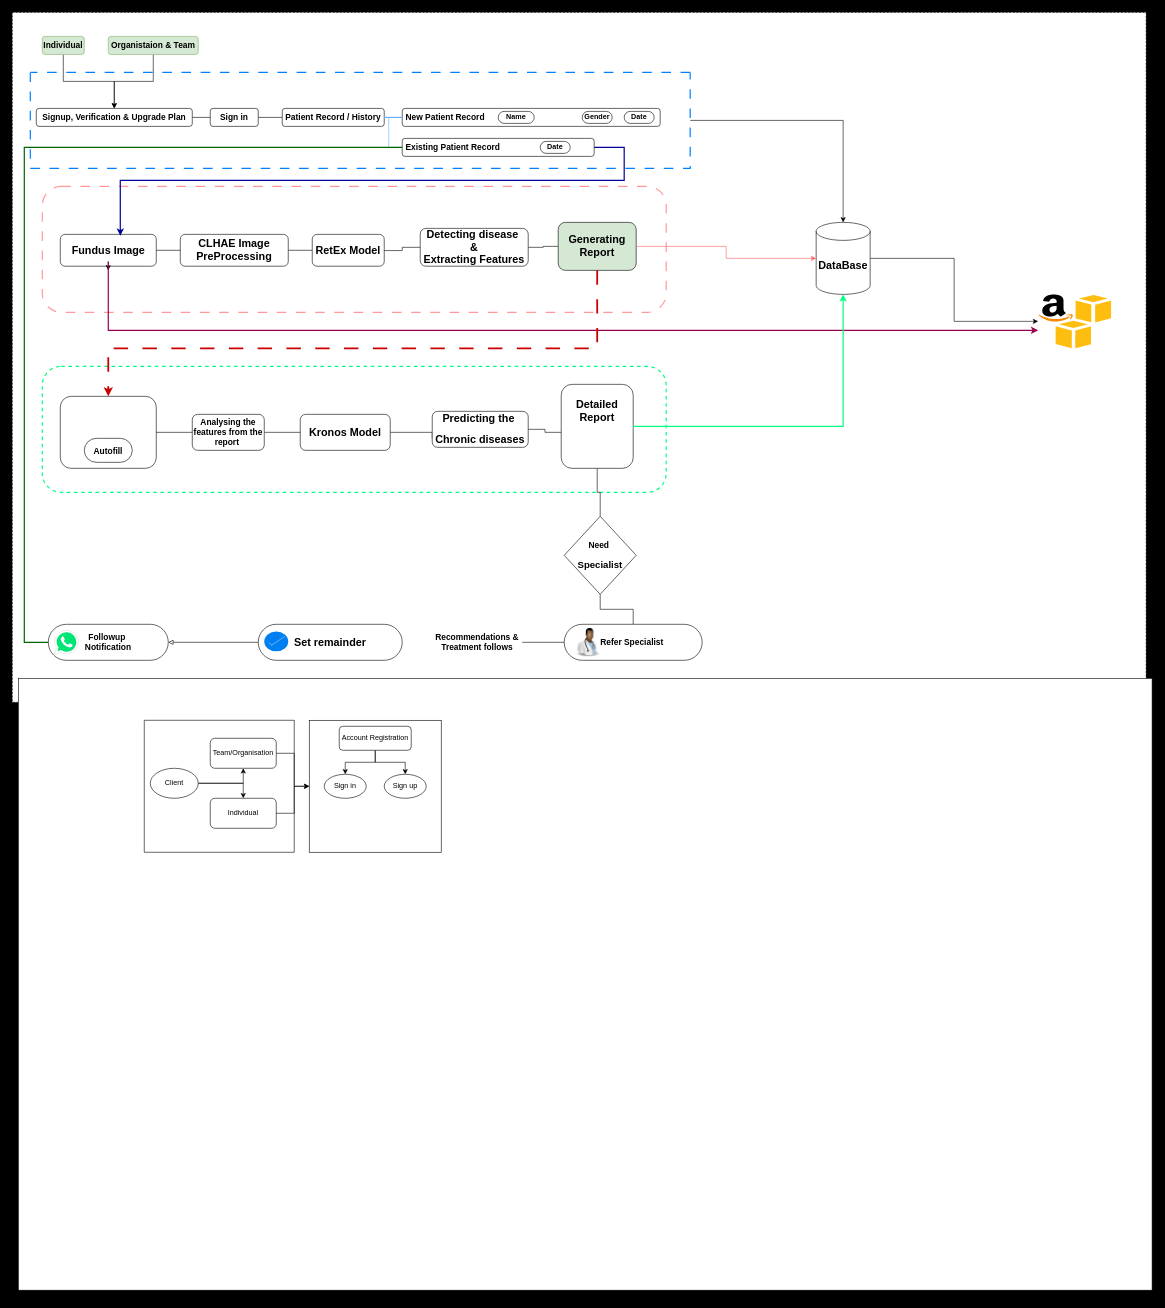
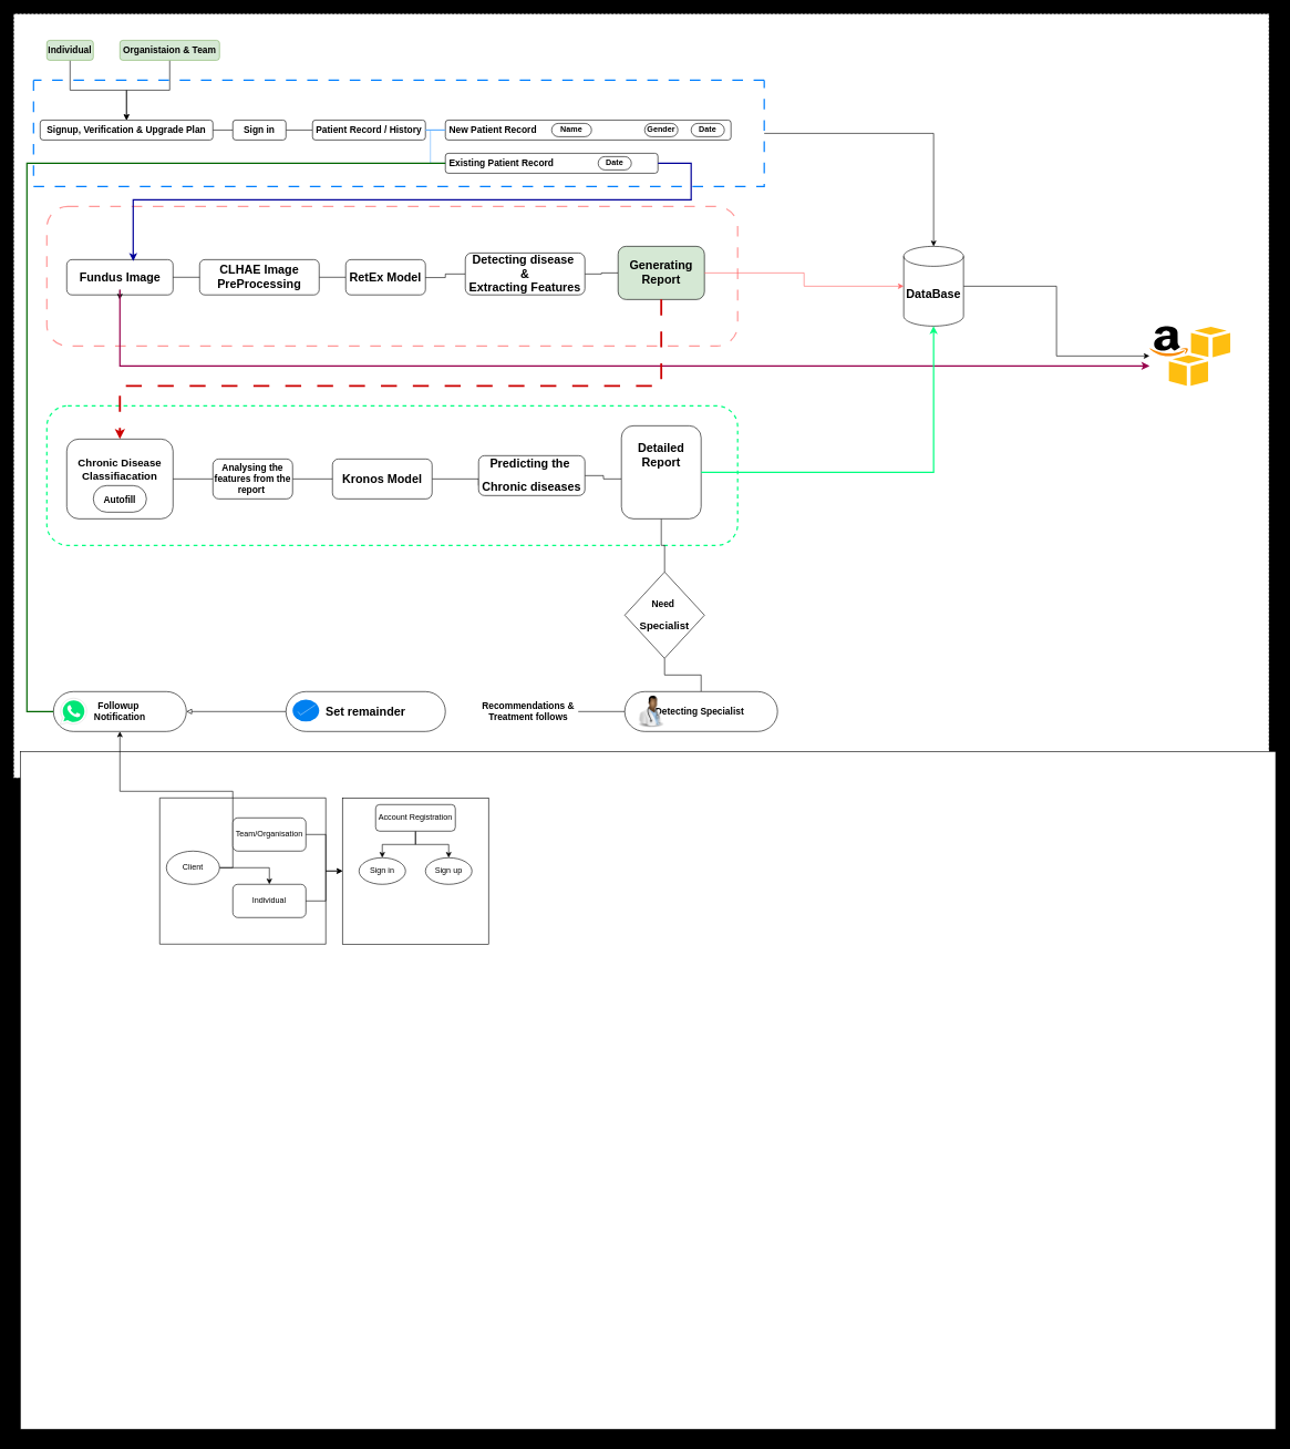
+ <mxCell id="35" value="&lt;h3&gt;&lt;font style=&quot;font-size: 16px;&quot;&gt;&lt;b&gt;Chronic Disease&lt;br&gt;&lt;/b&gt;&lt;b&gt;Classifiacation&lt;/b&gt;&lt;/font&gt;&lt;/h3&gt;" style="text;html=1;align=center;verticalAlign=middle;whiteSpace=wrap;rounded=0;" parent="33" vertex="1"><mxGeometry x="15" y="30" width="130" height="30" as="geometry" /></mxCell>
- <mxCell id="49" value="&lt;h3&gt;&lt;b&gt;Refer Specialist&amp;nbsp;&lt;/b&gt;&lt;/h3&gt;" style="rounded=1;whiteSpace=wrap;html=1;arcSize=50;" parent="1" vertex="1"><mxGeometry x="940" y="1040" width="230" height="60" as="geometry" /></mxCell>
+ <mxCell id="49" value="&lt;h3&gt;&lt;b&gt;Detecting Specialist&amp;nbsp;&lt;/b&gt;&lt;/h3&gt;" style="rounded=1;whiteSpace=wrap;html=1;arcSize=50;" parent="1" vertex="1"><mxGeometry x="940" y="1040" width="230" height="60" as="geometry" /></mxCell>
- <mxCell id="68" style="edgeStyle=orthogonalEdgeStyle;rounded=0;orthogonalLoop=1;jettySize=auto;html=1;exitX=1;exitY=0.5;exitDx=0;exitDy=0;entryX=0.5;entryY=1;entryDx=0;entryDy=0;" edge="1" parent="1" source="71" target="74"><mxGeometry relative="1" as="geometry" /></mxCell>
+ <mxCell id="68" style="edgeStyle=orthogonalEdgeStyle;rounded=0;orthogonalLoop=1;jettySize=auto;html=1;exitX=1;exitY=0.5;exitDx=0;exitDy=0;" edge="1" parent="1" source="71" target="52"><mxGeometry relative="1" as="geometry" /></mxCell>
